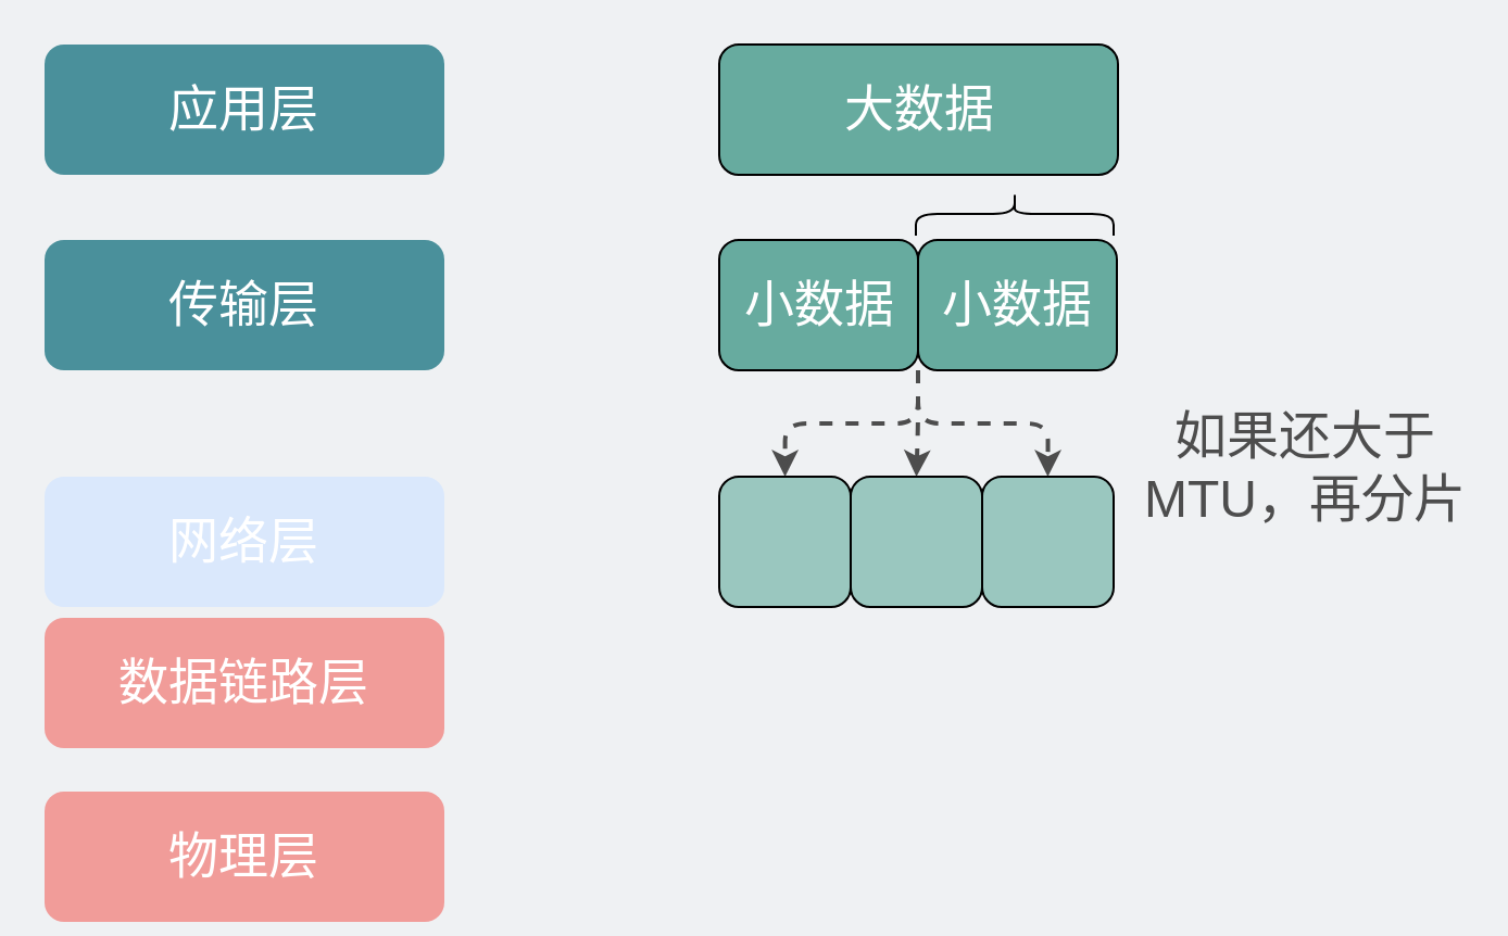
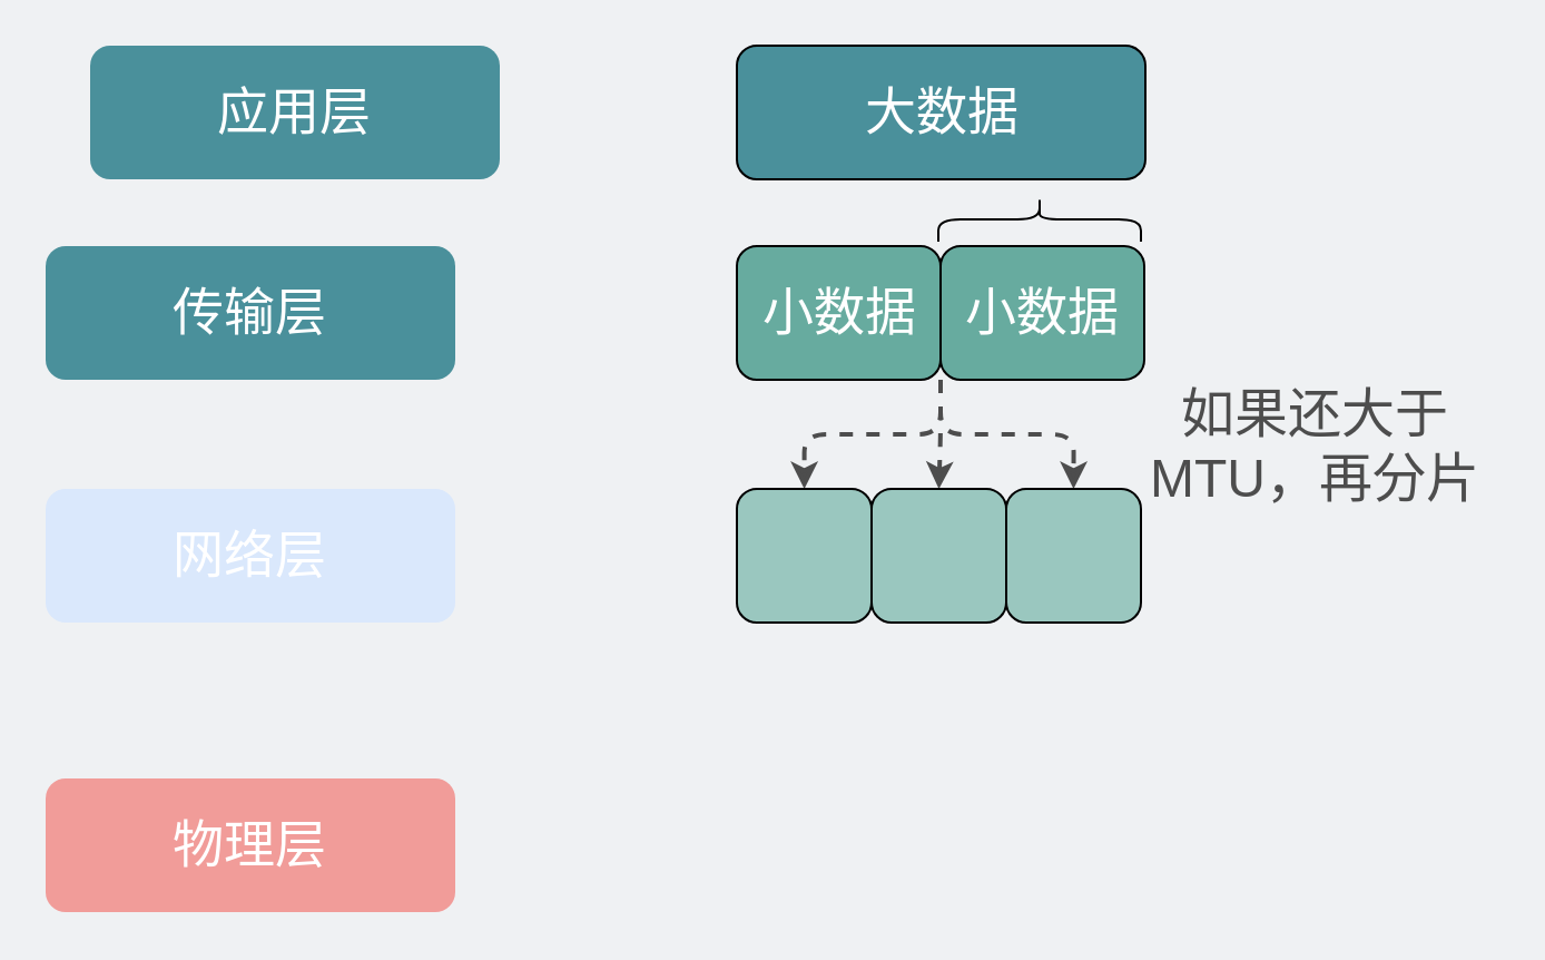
- <mxCell id="2" value="&lt;font style=&quot;font-size: 23px;&quot;&gt;应用层&lt;/font&gt;" style="rounded=1;whiteSpace=wrap;html=1;fillColor=#4a909b;strokeColor=none;fontColor=#FFFFFF;" parent="1" vertex="1"><mxGeometry x="20" y="20" width="184" height="60" as="geometry" /></mxCell>
+ <mxCell id="2" value="&lt;font style=&quot;font-size: 23px;&quot;&gt;应用层&lt;/font&gt;" style="rounded=1;whiteSpace=wrap;html=1;fillColor=#4a909b;strokeColor=none;fontColor=#FFFFFF;" parent="1" vertex="1"><mxGeometry x="40" y="20" width="184" height="60" as="geometry" /></mxCell>
- <mxCell id="7" value="&lt;font style=&quot;font-size: 23px;&quot;&gt;大数据&lt;/font&gt;" style="rounded=1;whiteSpace=wrap;html=1;fillColor=#67ab9f;strokeColor=default;fontColor=#FFFFFF;" parent="1" vertex="1"><mxGeometry x="330.5" y="20" width="183.5" height="60" as="geometry" /></mxCell>
+ <mxCell id="7" value="&lt;font style=&quot;font-size: 23px;&quot;&gt;大数据&lt;/font&gt;" style="rounded=1;whiteSpace=wrap;html=1;fillColor=#4a909b;strokeColor=default;fontColor=#FFFFFF;" parent="1" vertex="1"><mxGeometry x="330.5" y="20" width="183.5" height="60" as="geometry" /></mxCell>
- <mxCell id="8" value="&lt;font color=&quot;#4d4d4d&quot; style=&quot;font-size: 24px;&quot;&gt;如果还大于MTU，再分片&lt;/font&gt;" style="text;html=1;strokeColor=none;fillColor=none;align=center;verticalAlign=middle;whiteSpace=wrap;rounded=0;" parent="1" vertex="1"><mxGeometry x="519" y="200" width="163" height="30" as="geometry" /></mxCell>
+ <mxCell id="8" value="&lt;font color=&quot;#4d4d4d&quot; style=&quot;font-size: 24px;&quot;&gt;如果还大于MTU，再分片&lt;/font&gt;" style="text;html=1;strokeColor=none;fillColor=none;align=center;verticalAlign=middle;whiteSpace=wrap;rounded=0;" parent="1" vertex="1"><mxGeometry x="509" y="185" width="163" height="30" as="geometry" /></mxCell>
- <mxCell id="5" value="&lt;font style=&quot;font-size: 23px;&quot;&gt;数据链路层&lt;/font&gt;" style="rounded=1;whiteSpace=wrap;html=1;fillColor=#F19C99;strokeColor=none;fontColor=#FFFFFF;" parent="1" vertex="1"><mxGeometry x="20" y="284" width="184" height="60" as="geometry" /></mxCell>
- <mxCell id="6" value="&lt;font style=&quot;font-size: 23px;&quot;&gt;物理层&lt;/font&gt;" style="rounded=1;whiteSpace=wrap;html=1;fillColor=#F19C99;strokeColor=none;fontColor=#FFFFFF;" parent="1" vertex="1"><mxGeometry x="20" y="364" width="184" height="60" as="geometry" /></mxCell>
+ <mxCell id="6" value="&lt;font style=&quot;font-size: 23px;&quot;&gt;物理层&lt;/font&gt;" style="rounded=1;whiteSpace=wrap;html=1;fillColor=#F19C99;strokeColor=none;fontColor=#FFFFFF;" parent="1" vertex="1"><mxGeometry x="20" y="349" width="184" height="60" as="geometry" /></mxCell>
